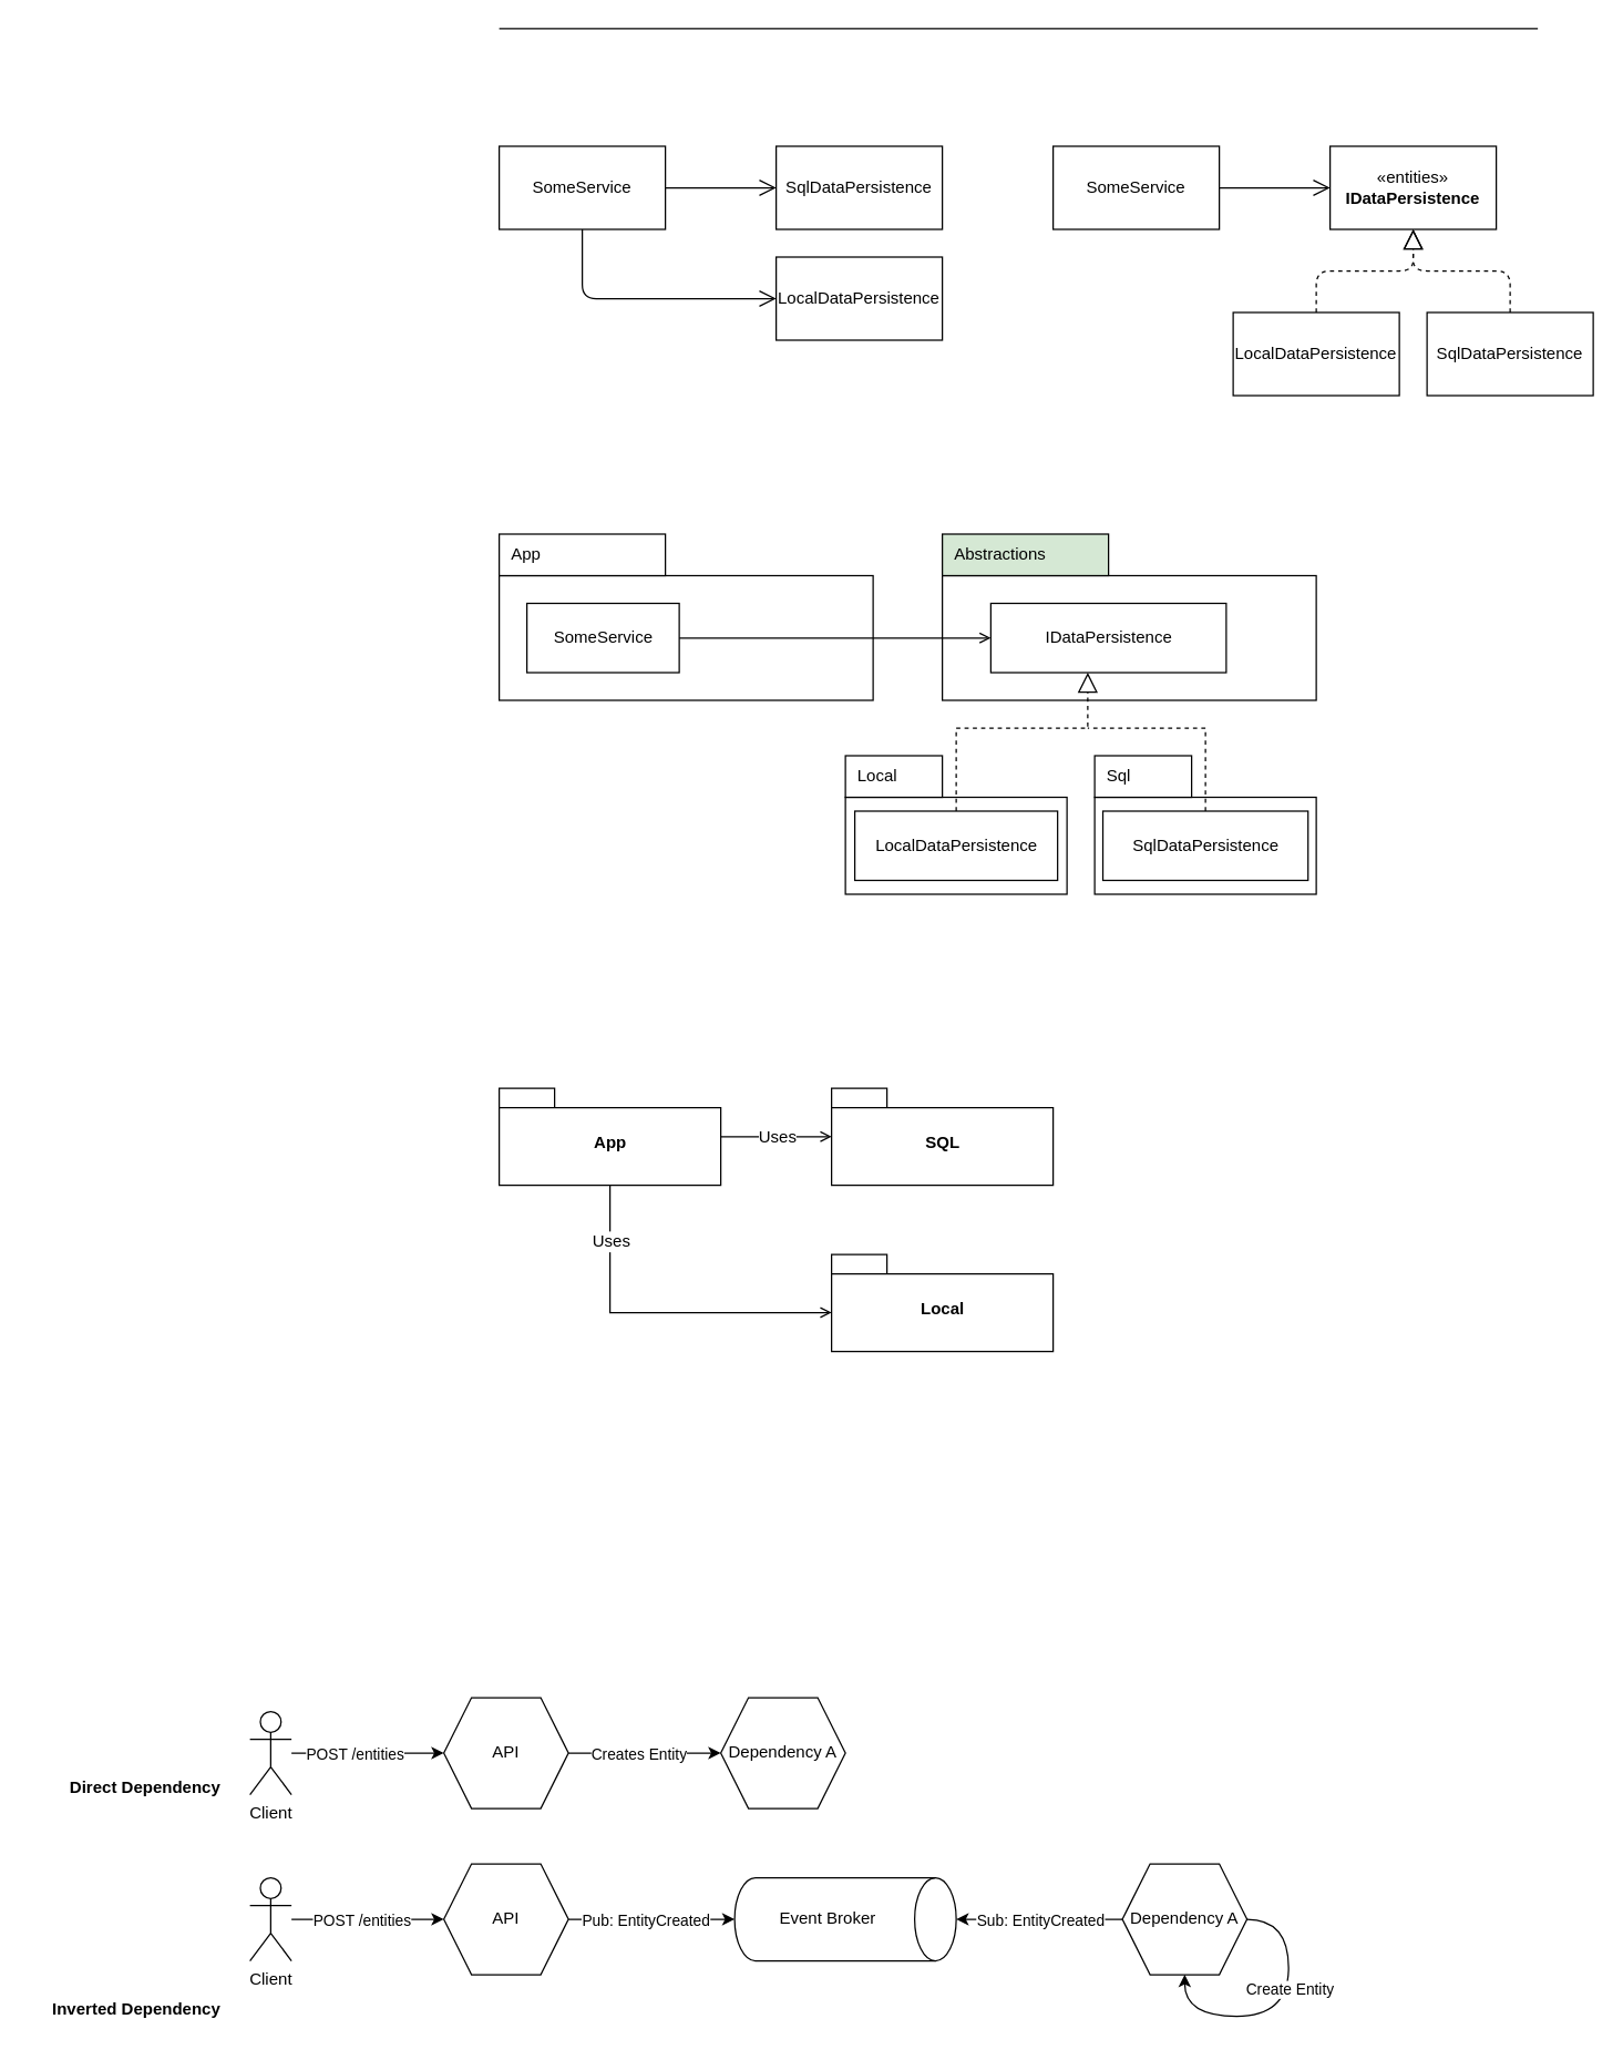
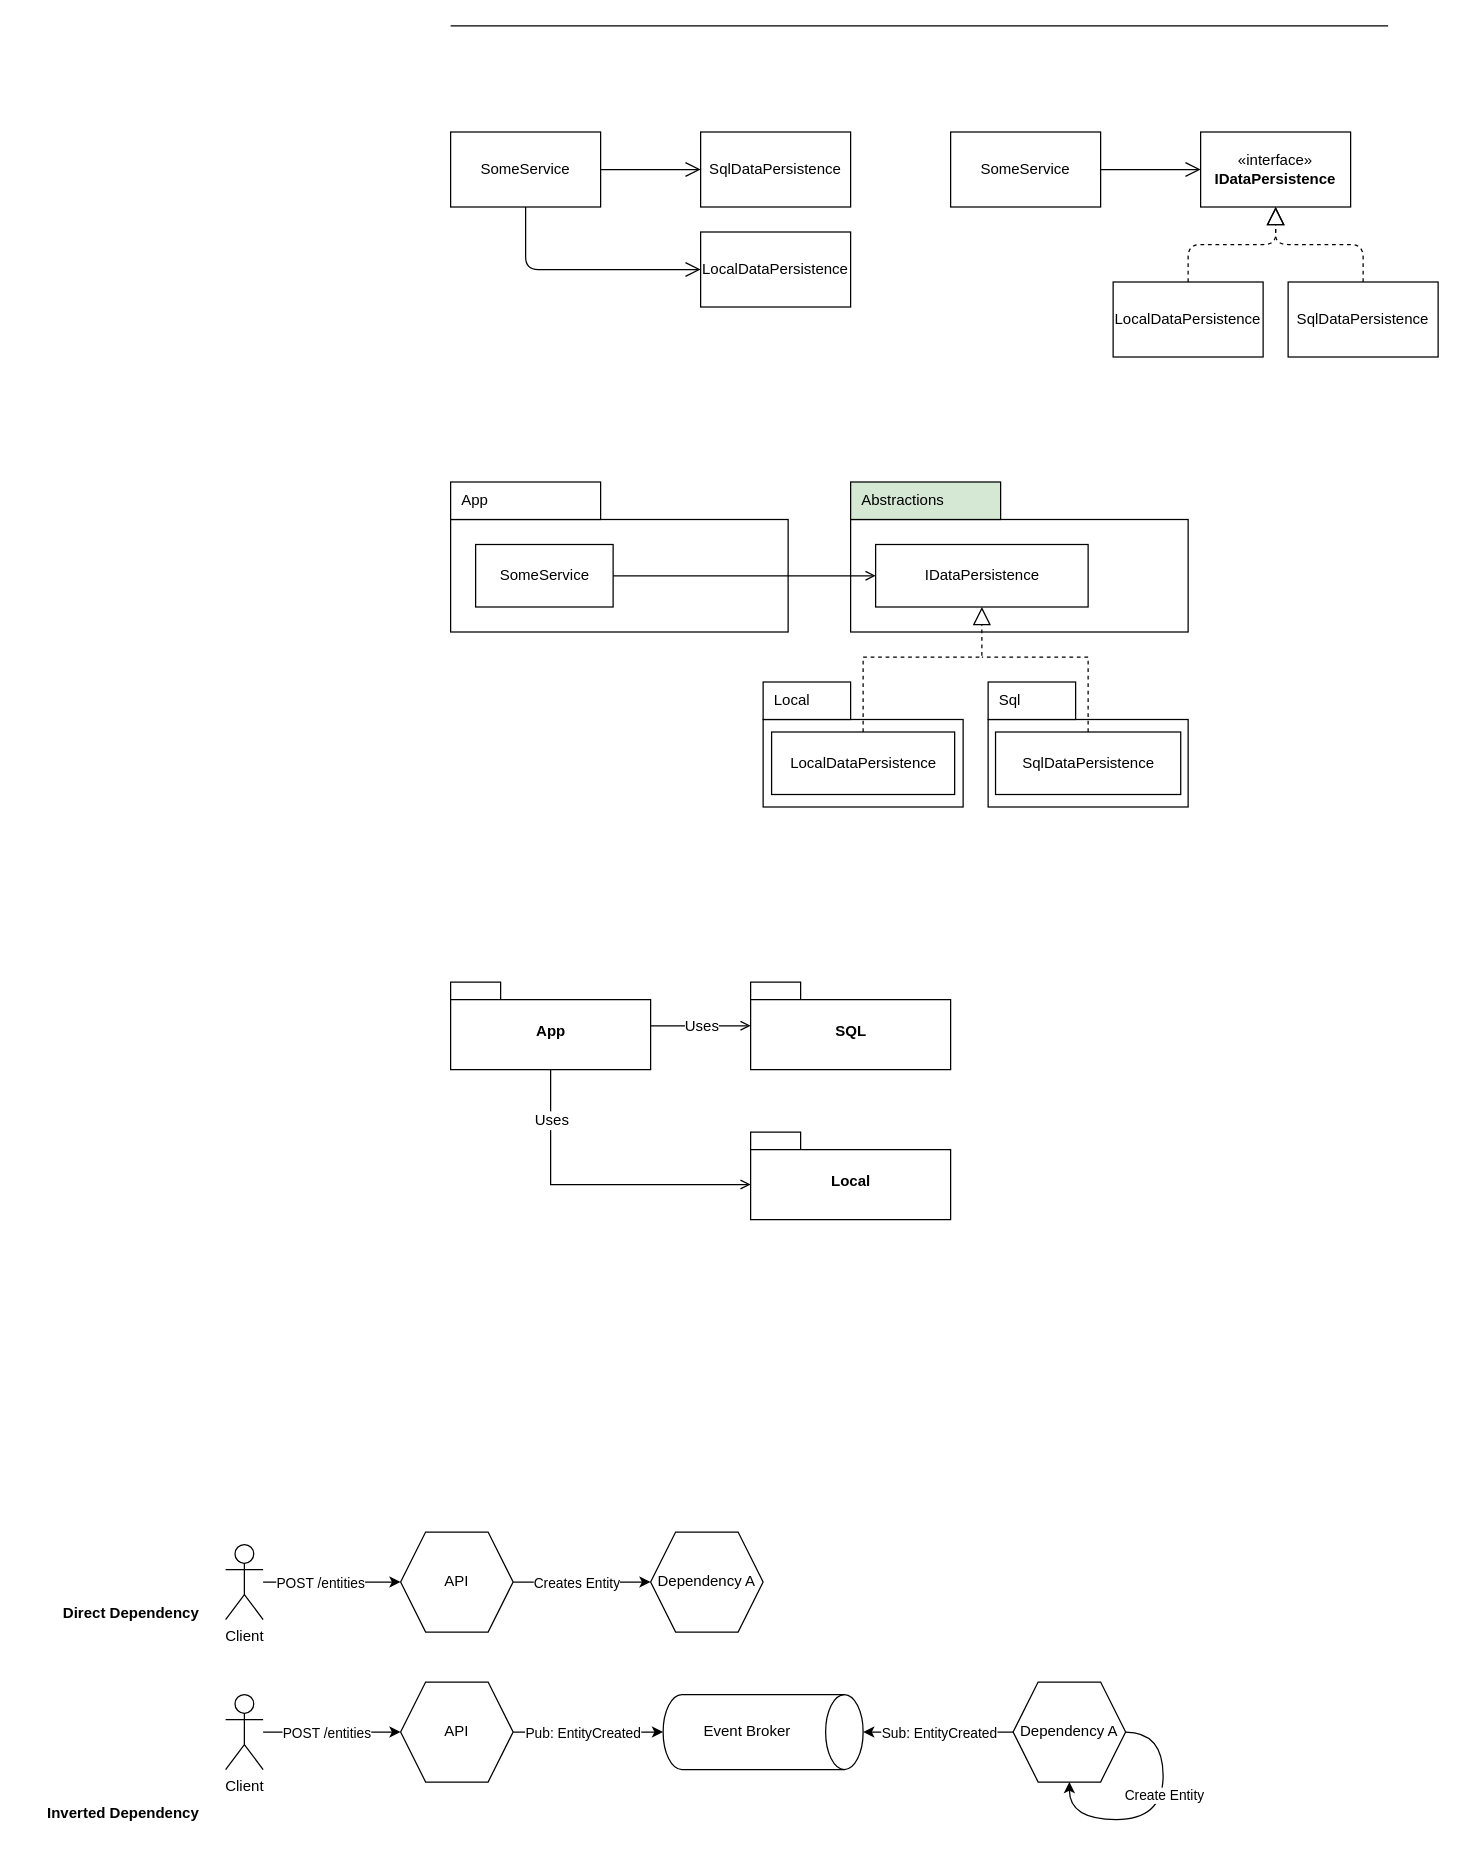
- <mxCell id="9" value="«entities»&lt;br&gt;&lt;b&gt;IDataPersistence&lt;/b&gt;" style="rounded=0;whiteSpace=wrap;html=1;" parent="1" vertex="1"><mxGeometry x="960" y="105" width="120" height="60" as="geometry" /></mxCell>
+ <mxCell id="9" value="«interface»&lt;br&gt;&lt;b&gt;IDataPersistence&lt;/b&gt;" style="rounded=0;whiteSpace=wrap;html=1;" parent="1" vertex="1"><mxGeometry x="960" y="105" width="120" height="60" as="geometry" /></mxCell>
- <mxCell id="21" value="IDataPersistence" style="html=1;align=center;" parent="18" vertex="1"><mxGeometry x="35" y="50" width="170" height="50" as="geometry" /></mxCell>
+ <mxCell id="21" value="IDataPersistence" style="html=1;align=center;" parent="18" vertex="1"><mxGeometry x="20" y="50" width="170" height="50" as="geometry" /></mxCell>
